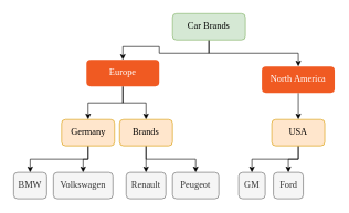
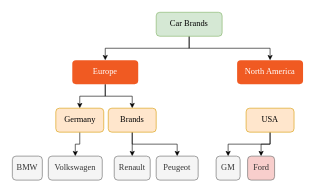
- <mxCell id="4" value="Europe" style="rounded=1;whiteSpace=wrap;html=1;fillColor=#F05A22;strokeColor=none;fontFamily=GT Walsheim Pro;fontColor=#FFFFFF;fontSize=14;" parent="1" vertex="1"><mxGeometry x="130" y="90" width="110" height="40" as="geometry" /></mxCell>
+ <mxCell id="4" value="Europe" style="rounded=1;whiteSpace=wrap;html=1;fillColor=#F05A22;strokeColor=none;fontFamily=GT Walsheim Pro;fontColor=#FFFFFF;fontSize=14;" parent="1" vertex="1"><mxGeometry x="120" y="100" width="110" height="40" as="geometry" /></mxCell>
- <mxCell id="5" style="edgeStyle=orthogonalEdgeStyle;rounded=0;orthogonalLoop=1;jettySize=auto;html=1;exitX=0.5;exitY=1;exitDx=0;exitDy=0;entryX=0.5;entryY=0;entryDx=0;entryDy=0;fontFamily=GT Walsheim Pro;fontSize=14;fontColor=#FFFFFF;" parent="1" source="6" target="15" edge="1"><mxGeometry relative="1" as="geometry" /></mxCell>
- <mxCell id="7" style="edgeStyle=orthogonalEdgeStyle;rounded=0;orthogonalLoop=1;jettySize=auto;html=1;exitX=0.5;exitY=1;exitDx=0;exitDy=0;entryX=0.5;entryY=0;entryDx=0;entryDy=0;fontFamily=GT Walsheim Pro;" parent="1" source="9" target="16" edge="1"><mxGeometry relative="1" as="geometry" /></mxCell>
- <mxCell id="21" value="Ford" style="rounded=1;whiteSpace=wrap;html=1;fillColor=#f5f5f5;strokeColor=#666666;fontStyle=0;fontFamily=GT Walsheim Pro;fontSize=14;strokeWidth=1;fontColor=#333333;" parent="1" vertex="1"><mxGeometry x="412.5" y="260" width="45" height="40" as="geometry" /></mxCell>
+ <mxCell id="21" value="Ford" style="rounded=1;whiteSpace=wrap;html=1;fillColor=#f8cecc;strokeColor=#666666;fontStyle=0;fontFamily=GT Walsheim Pro;fontSize=14;strokeWidth=1;fontColor=#333333;" parent="1" vertex="1"><mxGeometry x="412.5" y="260" width="45" height="40" as="geometry" /></mxCell>
